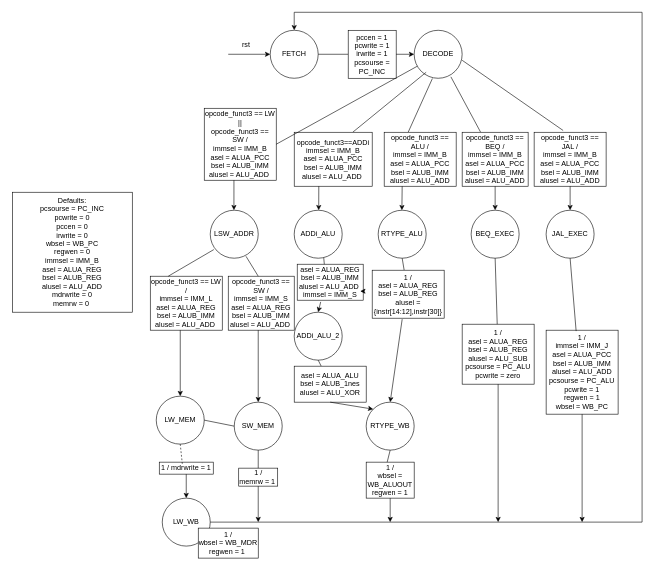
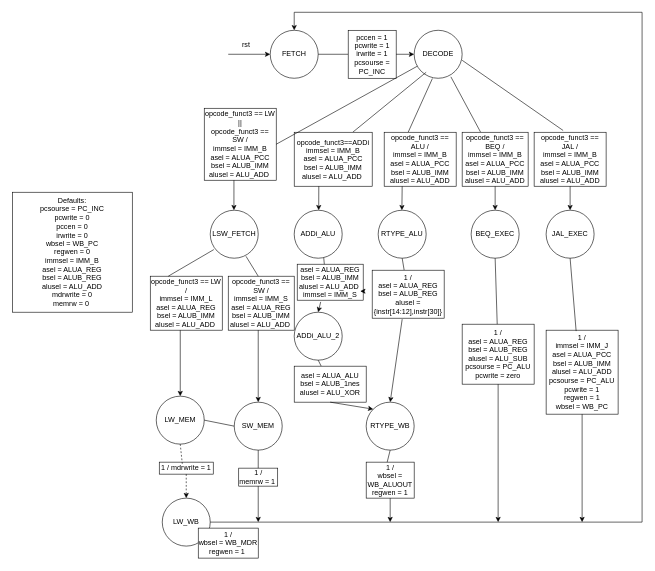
- <mxCell id="16" value="LSW_ADDR" style="ellipse;whiteSpace=wrap;html=1;aspect=fixed;" vertex="1" parent="1"><mxGeometry x="350" y="350" width="80" height="80" as="geometry" /></mxCell>
+ <mxCell id="16" value="LSW_FETCH" style="ellipse;whiteSpace=wrap;html=1;aspect=fixed;" vertex="1" parent="1"><mxGeometry x="350" y="350" width="80" height="80" as="geometry" /></mxCell>
- <mxCell id="52" value="" style="endArrow=classic;html=1;rounded=0;exitX=0.5;exitY=1;exitDx=0;exitDy=0;" edge="1" parent="1" source="50" target="53"><mxGeometry width="50" height="50" relative="1" as="geometry"><mxPoint x="290" y="780" as="sourcePoint" /><mxPoint x="290" y="800" as="targetPoint" /></mxGeometry></mxCell>
+ <mxCell id="52" value="" style="endArrow=classic;html=1;rounded=0;exitX=0.5;exitY=1;exitDx=0;exitDy=0;dashed=1;" edge="1" parent="1" source="50" target="53"><mxGeometry width="50" height="50" relative="1" as="geometry"><mxPoint x="290" y="780" as="sourcePoint" /><mxPoint x="290" y="800" as="targetPoint" /></mxGeometry></mxCell>
